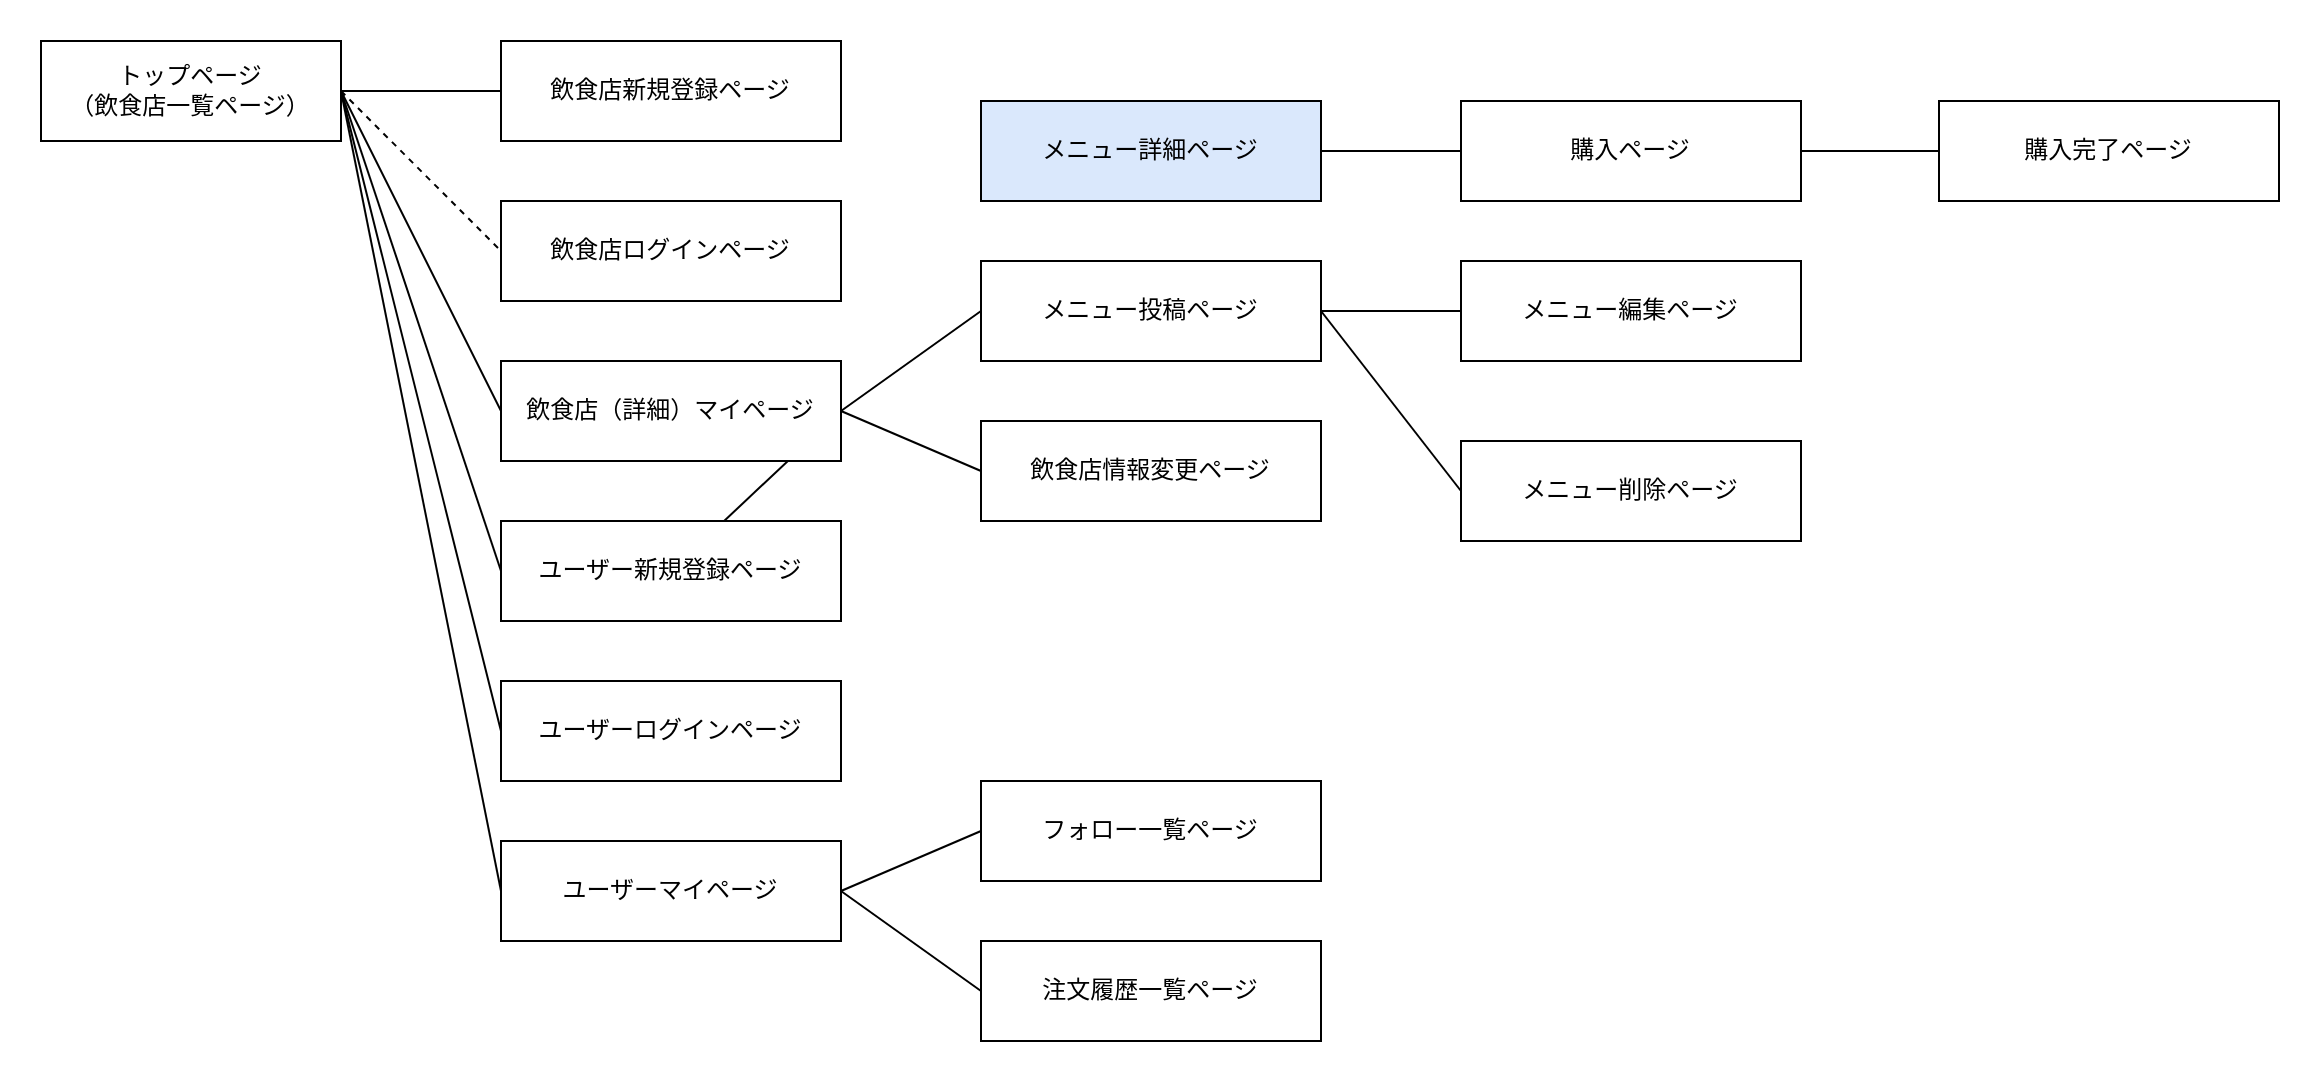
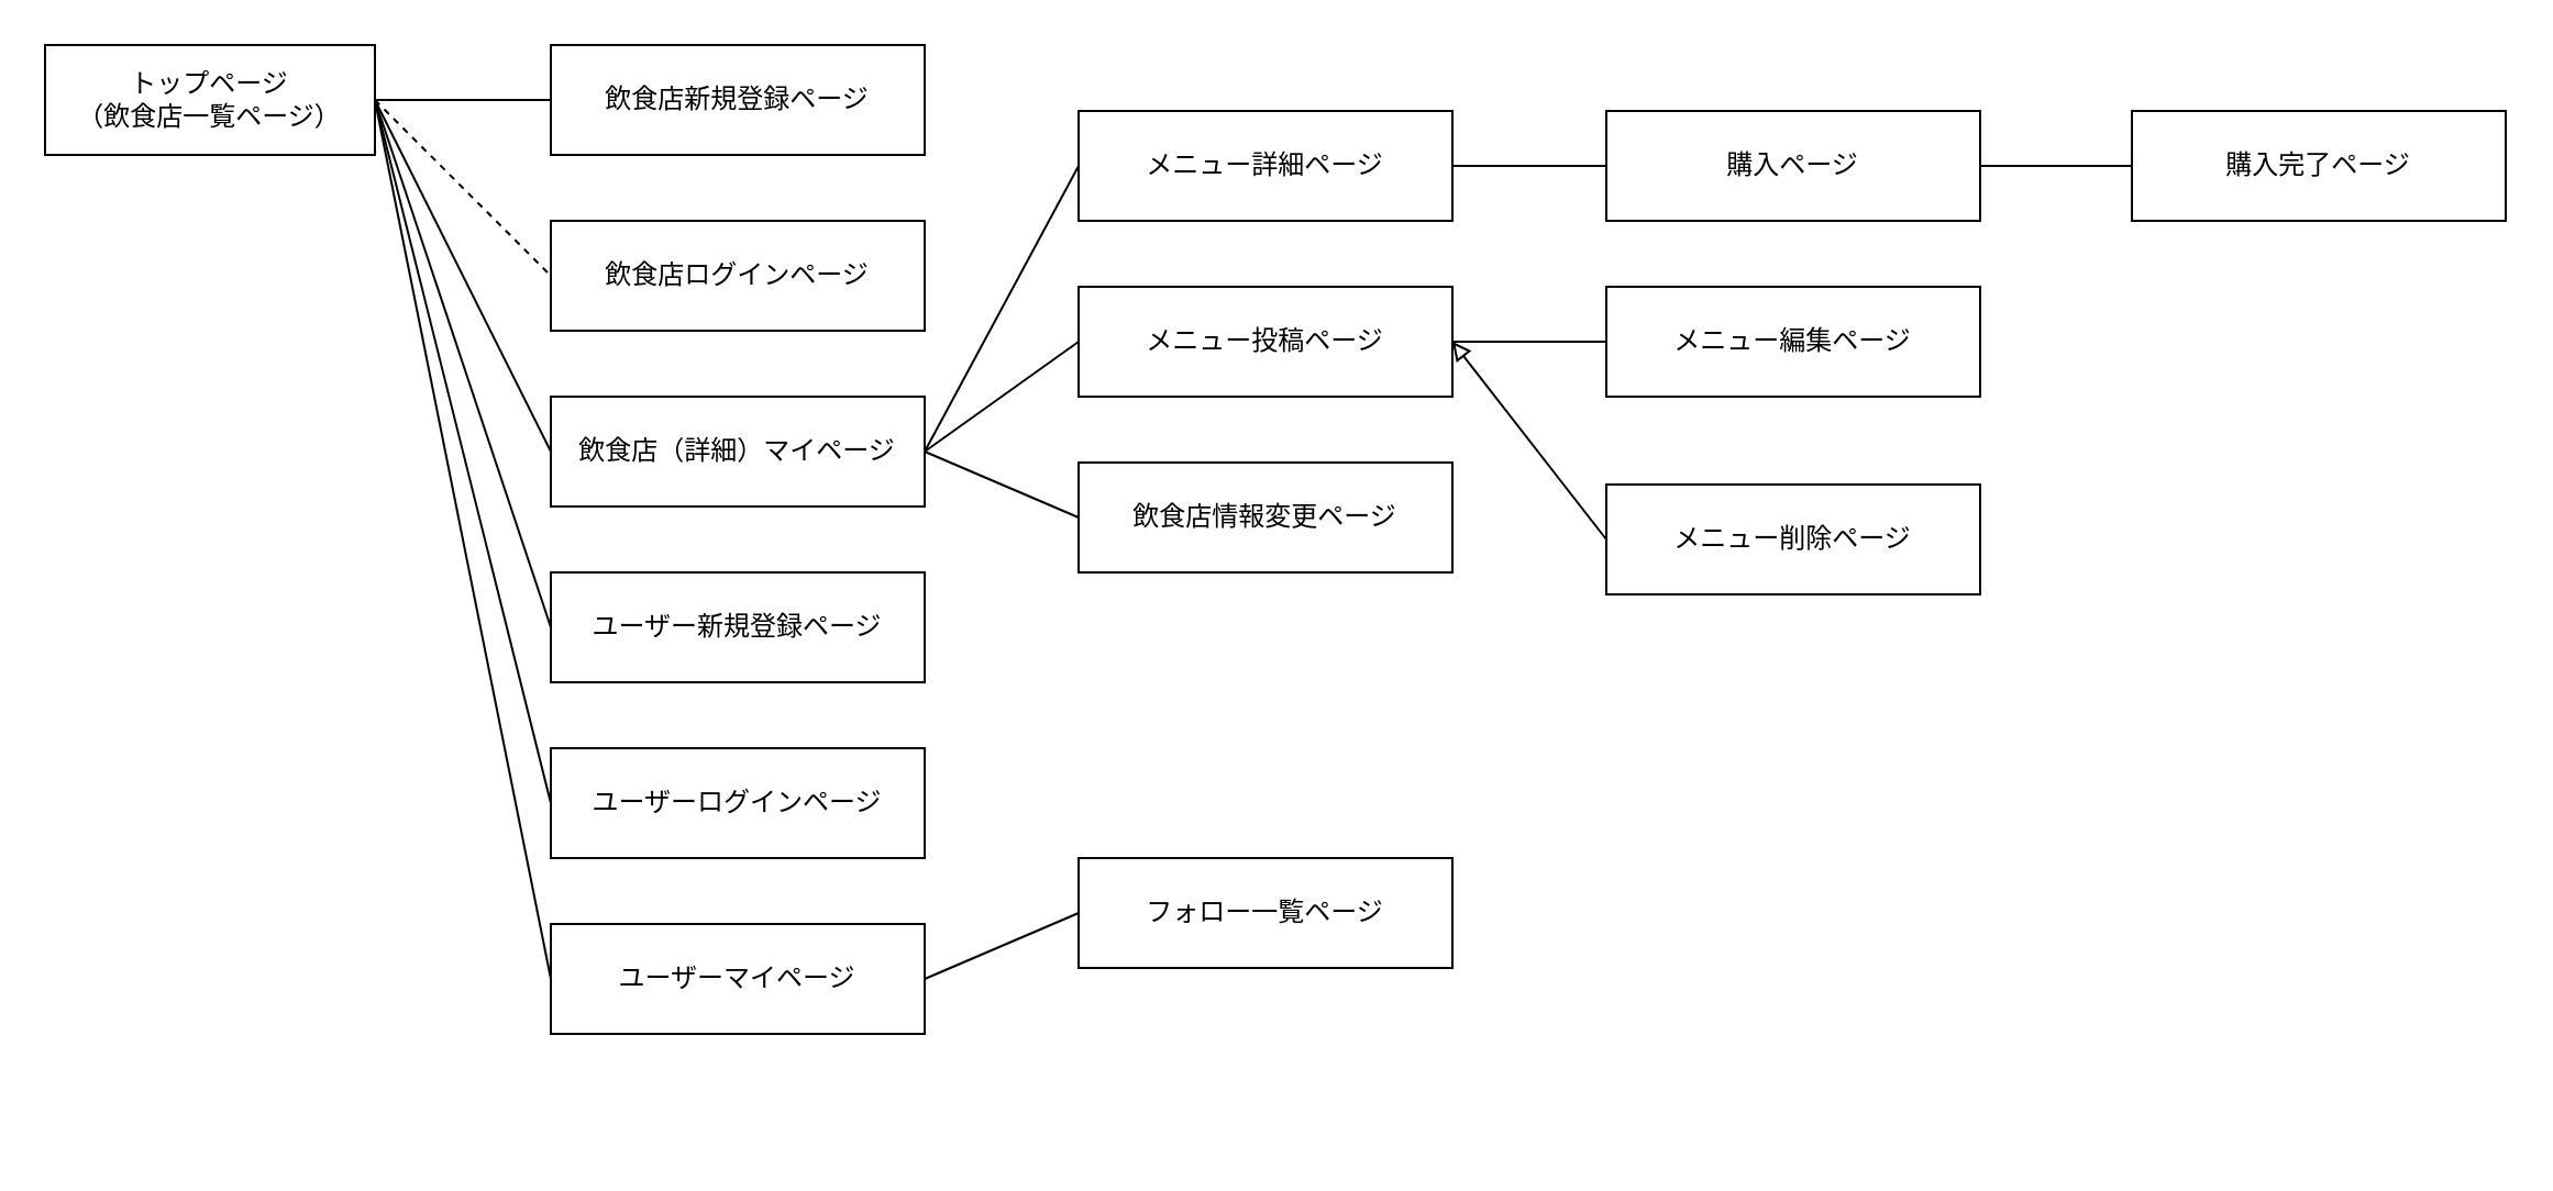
- <mxCell id="23" value="メニュー詳細ページ" style="rounded=0;whiteSpace=wrap;html=1;fillColor=#dae8fc;" parent="1" vertex="1"><mxGeometry x="490" y="50" width="170" height="50" as="geometry" /></mxCell>
+ <mxCell id="23" value="メニュー詳細ページ" style="rounded=0;whiteSpace=wrap;html=1;" parent="1" vertex="1"><mxGeometry x="490" y="50" width="170" height="50" as="geometry" /></mxCell>
- <mxCell id="28" style="edgeStyle=none;html=1;exitX=1;exitY=0.5;exitDx=0;exitDy=0;entryX=0;entryY=0.5;entryDx=0;entryDy=0;endArrow=none;endFill=0;" edge="1" parent="1" source="29" target="21"><mxGeometry relative="1" as="geometry" /></mxCell>
+ <mxCell id="28" style="edgeStyle=none;html=1;exitX=1;exitY=0.5;exitDx=0;exitDy=0;entryX=0;entryY=0.5;entryDx=0;entryDy=0;endArrow=block;endFill=0;" edge="1" parent="1" source="29" target="21"><mxGeometry relative="1" as="geometry" /></mxCell>
- <mxCell id="11" style="edgeStyle=none;html=1;exitX=1;exitY=0.5;exitDx=0;exitDy=0;endArrow=none;endFill=0;" parent="1" source="14" target="15" edge="1"><mxGeometry relative="1" as="geometry" /></mxCell>
+ <mxCell id="11" style="edgeStyle=none;html=1;exitX=1;exitY=0.5;exitDx=0;exitDy=0;entryX=0;entryY=0.5;entryDx=0;entryDy=0;endArrow=none;endFill=0;" parent="1" source="14" target="23" edge="1"><mxGeometry relative="1" as="geometry" /></mxCell>
- <mxCell id="18" style="edgeStyle=none;html=1;exitX=1;exitY=0.5;exitDx=0;exitDy=0;entryX=1;entryY=0.5;entryDx=0;entryDy=0;startArrow=none;startFill=0;endArrow=none;endFill=0;" parent="1" source="19" target="32" edge="1"><mxGeometry relative="1" as="geometry" /></mxCell>
- <mxCell id="32" value="注文履歴一覧ページ" style="rounded=0;whiteSpace=wrap;html=1;direction=west;" parent="1" vertex="1"><mxGeometry x="490" y="470" width="170" height="50" as="geometry" /></mxCell>
